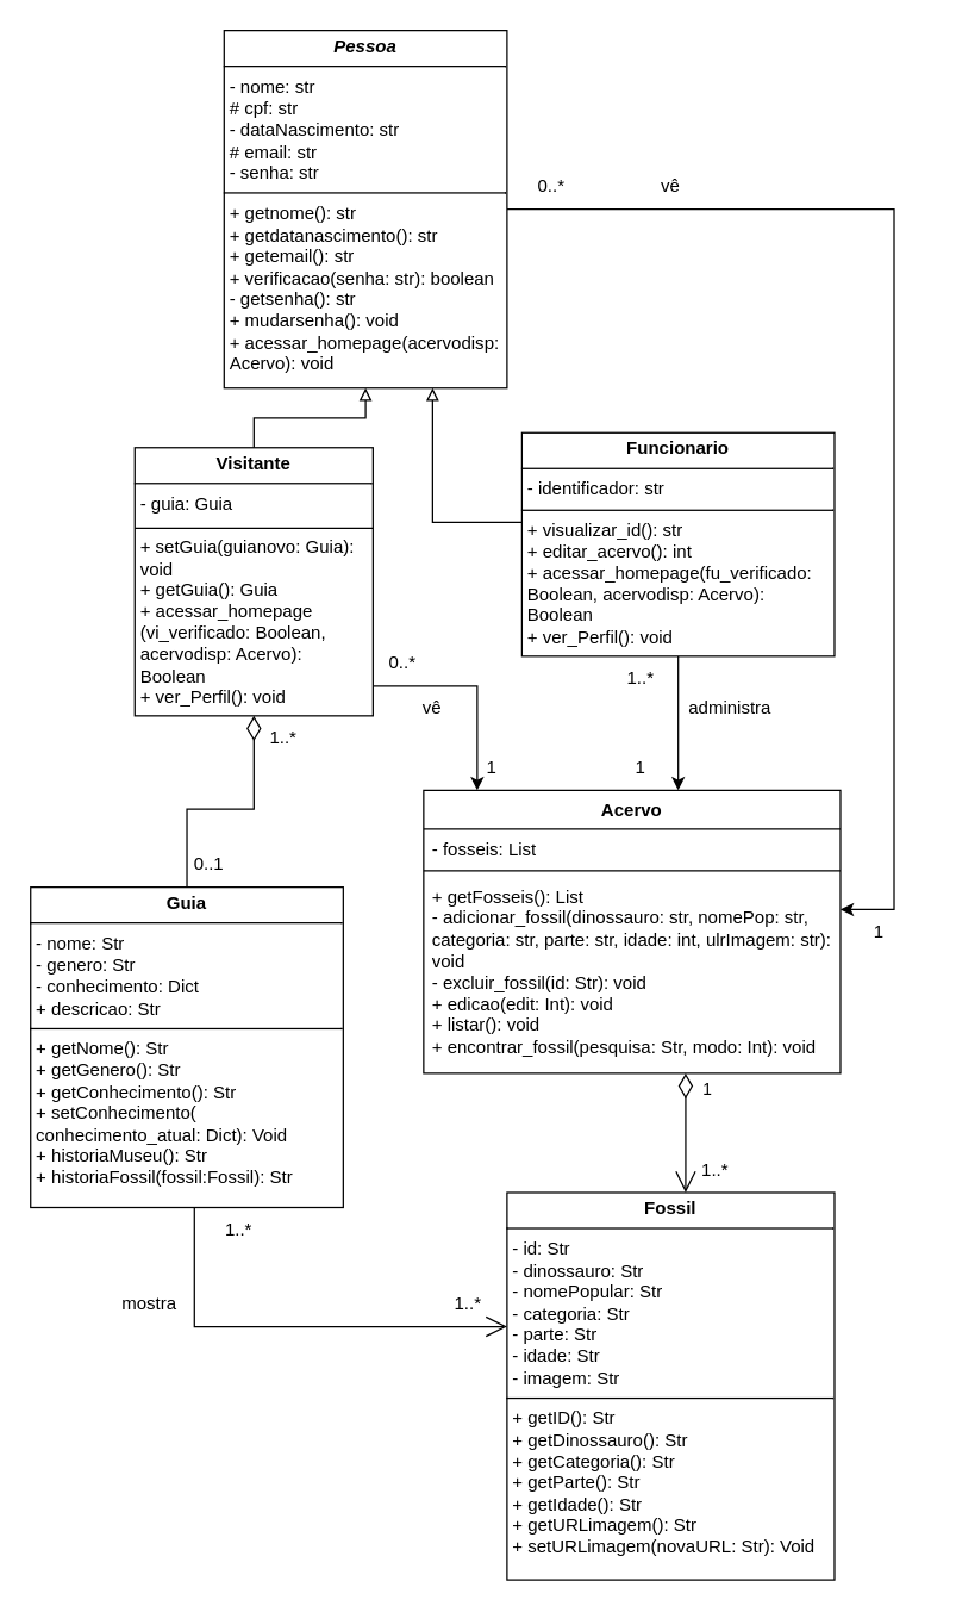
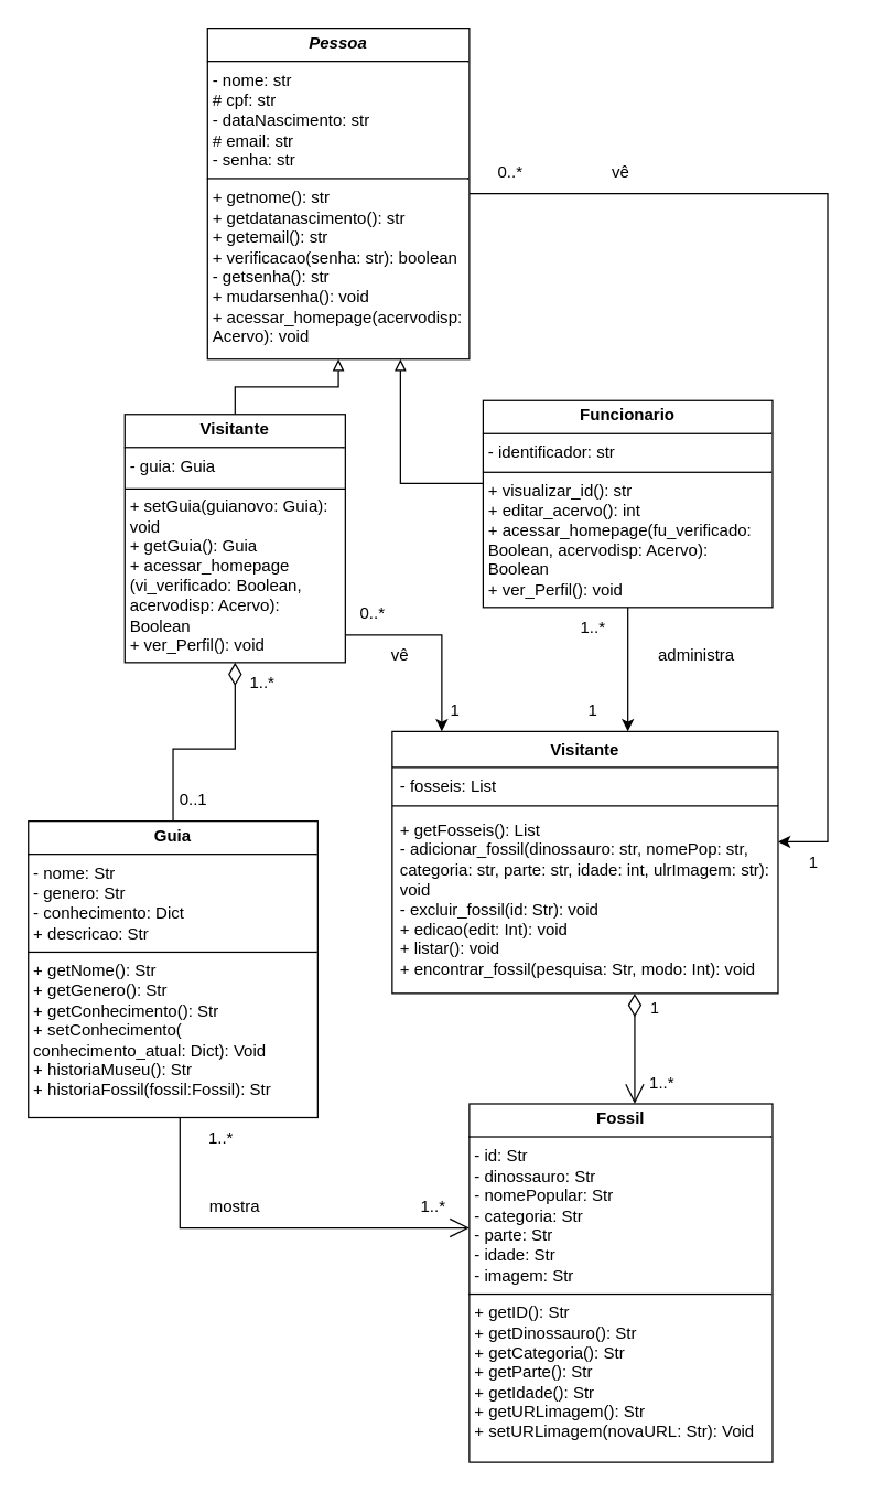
- <mxCell id="31" value="administra" style="text;html=1;align=center;verticalAlign=middle;whiteSpace=wrap;rounded=0;" parent="1" vertex="1"><mxGeometry x="460" y="460" width="60" height="30" as="geometry" /></mxCell>
+ <mxCell id="31" value="administra" style="text;html=1;align=center;verticalAlign=middle;whiteSpace=wrap;rounded=0;" parent="1" vertex="1"><mxGeometry x="475" y="460" width="60" height="30" as="geometry" /></mxCell>
- <mxCell id="13" value="Acervo" style="swimlane;fontStyle=1;align=center;verticalAlign=top;childLayout=stackLayout;horizontal=1;startSize=26;horizontalStack=0;resizeParent=1;resizeParentMax=0;resizeLast=0;collapsible=1;marginBottom=0;whiteSpace=wrap;html=1;" parent="1" vertex="1"><mxGeometry x="284" y="530" width="280" height="190" as="geometry"><mxRectangle x="414" y="370" width="80" height="30" as="alternateBounds" /></mxGeometry></mxCell>
+ <mxCell id="13" value="Visitante" style="swimlane;fontStyle=1;align=center;verticalAlign=top;childLayout=stackLayout;horizontal=1;startSize=26;horizontalStack=0;resizeParent=1;resizeParentMax=0;resizeLast=0;collapsible=1;marginBottom=0;whiteSpace=wrap;html=1;" parent="1" vertex="1"><mxGeometry x="284" y="530" width="280" height="190" as="geometry"><mxRectangle x="414" y="370" width="80" height="30" as="alternateBounds" /></mxGeometry></mxCell>
- <mxCell id="23" value="mostra" style="text;html=1;align=center;verticalAlign=middle;whiteSpace=wrap;rounded=0;" parent="1" vertex="1"><mxGeometry x="70" y="860" width="60" height="30" as="geometry" /></mxCell>
+ <mxCell id="23" value="mostra" style="text;html=1;align=center;verticalAlign=middle;whiteSpace=wrap;rounded=0;" parent="1" vertex="1"><mxGeometry x="140" y="860" width="60" height="30" as="geometry" /></mxCell>
